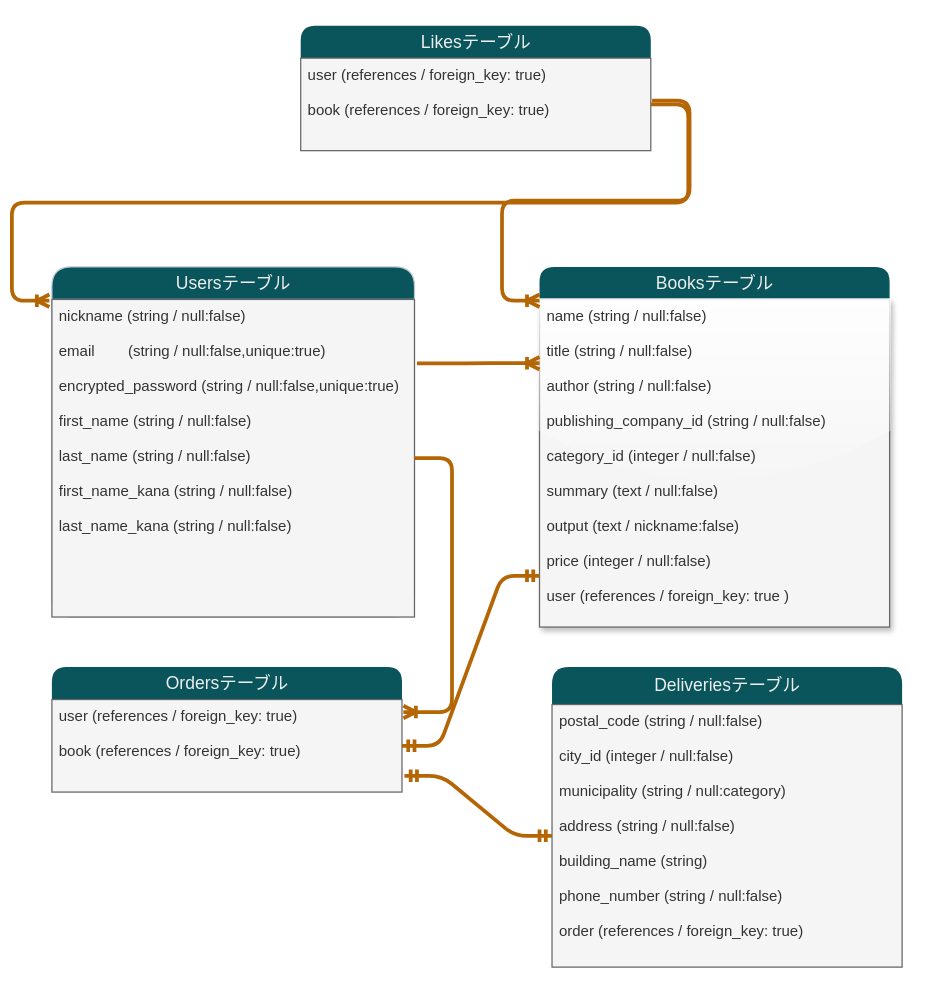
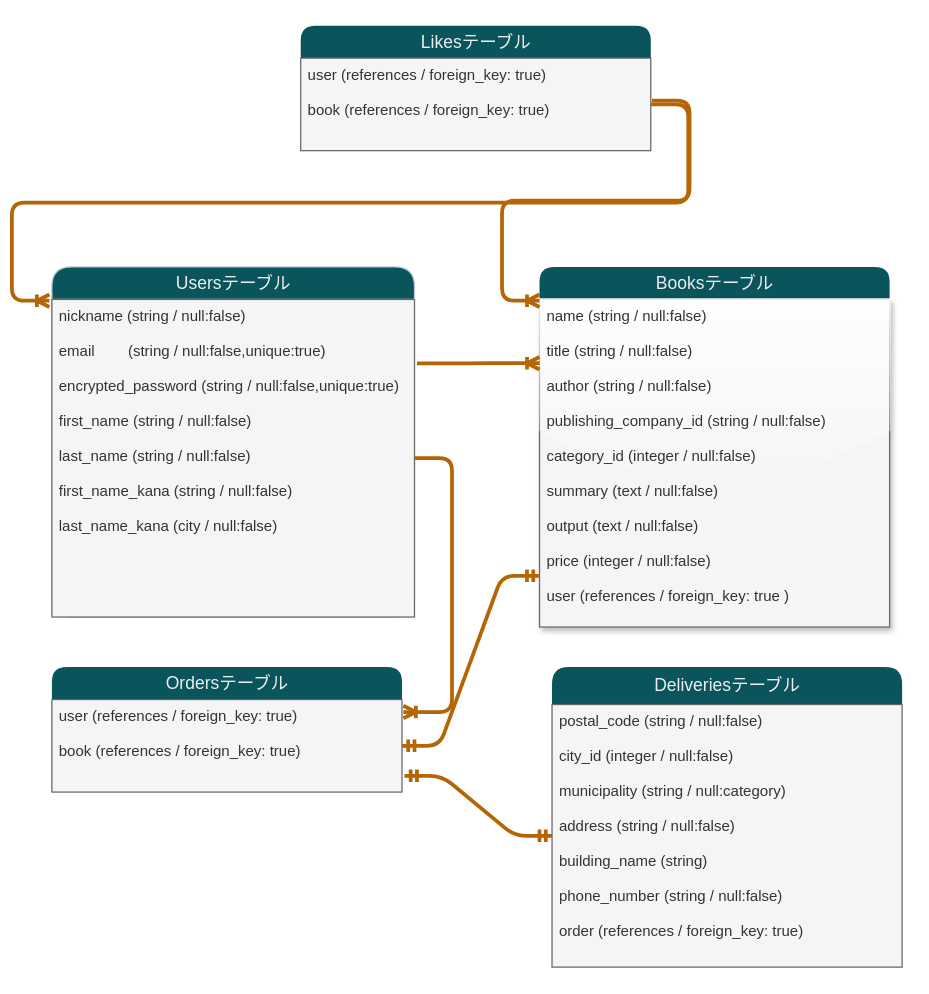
- <mxCell id="10" value="nickname (string / null:false)&#10;&#10;email        (string / null:false,unique:true)&#10;&#10;encrypted_password (string / null:false,unique:true)&#10;&#10;first_name (string / null:false)&#10;&#10;last_name (string / null:false)&#10;&#10;first_name_kana (string / null:false)&#10;&#10;last_name_kana (string / null:false)&#10;&#10;" style="text;fillColor=#f5f5f5;spacingLeft=4;spacingRight=4;overflow=hidden;rotatable=0;points=[[0,0.5],[1,0.5]];portConstraint=eastwest;fontSize=12;rounded=0;strokeColor=#666666;fontColor=#333333;" vertex="1" parent="9"><mxGeometry y="26" width="290" height="254" as="geometry" /></mxCell>
+ <mxCell id="10" value="nickname (string / null:false)&#10;&#10;email        (string / null:false,unique:true)&#10;&#10;encrypted_password (string / null:false,unique:true)&#10;&#10;first_name (string / null:false)&#10;&#10;last_name (string / null:false)&#10;&#10;first_name_kana (string / null:false)&#10;&#10;last_name_kana (city / null:false)&#10;&#10;" style="text;fillColor=#f5f5f5;spacingLeft=4;spacingRight=4;overflow=hidden;rotatable=0;points=[[0,0.5],[1,0.5]];portConstraint=eastwest;fontSize=12;rounded=0;strokeColor=#666666;fontColor=#333333;" vertex="1" parent="9"><mxGeometry y="26" width="290" height="254" as="geometry" /></mxCell>
- <mxCell id="8" value="name (string / null:false)&#10;&#10;title (string / null:false)&#10;&#10;author (string / null:false)&#10;&#10;publishing_company_id (string / null:false)&#10;&#10;category_id (integer / null:false)&#10;&#10;summary (text / null:false)&#10;&#10;output (text / nickname:false)&#10;&#10;price (integer / null:false)&#10;&#10;user (references / foreign_key: true )" style="text;fillColor=#f5f5f5;spacingLeft=4;spacingRight=4;overflow=hidden;rotatable=0;points=[[0,0.5],[1,0.5]];portConstraint=eastwest;fontSize=12;fontColor=#333333;rounded=0;strokeColor=#666666;glass=1;shadow=1;" vertex="1" parent="6"><mxGeometry y="26" width="280" height="262" as="geometry" /></mxCell>
+ <mxCell id="8" value="name (string / null:false)&#10;&#10;title (string / null:false)&#10;&#10;author (string / null:false)&#10;&#10;publishing_company_id (string / null:false)&#10;&#10;category_id (integer / null:false)&#10;&#10;summary (text / null:false)&#10;&#10;output (text / null:false)&#10;&#10;price (integer / null:false)&#10;&#10;user (references / foreign_key: true )" style="text;fillColor=#f5f5f5;spacingLeft=4;spacingRight=4;overflow=hidden;rotatable=0;points=[[0,0.5],[1,0.5]];portConstraint=eastwest;fontSize=12;fontColor=#333333;rounded=0;strokeColor=#666666;glass=1;shadow=1;" vertex="1" parent="6"><mxGeometry y="26" width="280" height="262" as="geometry" /></mxCell>
